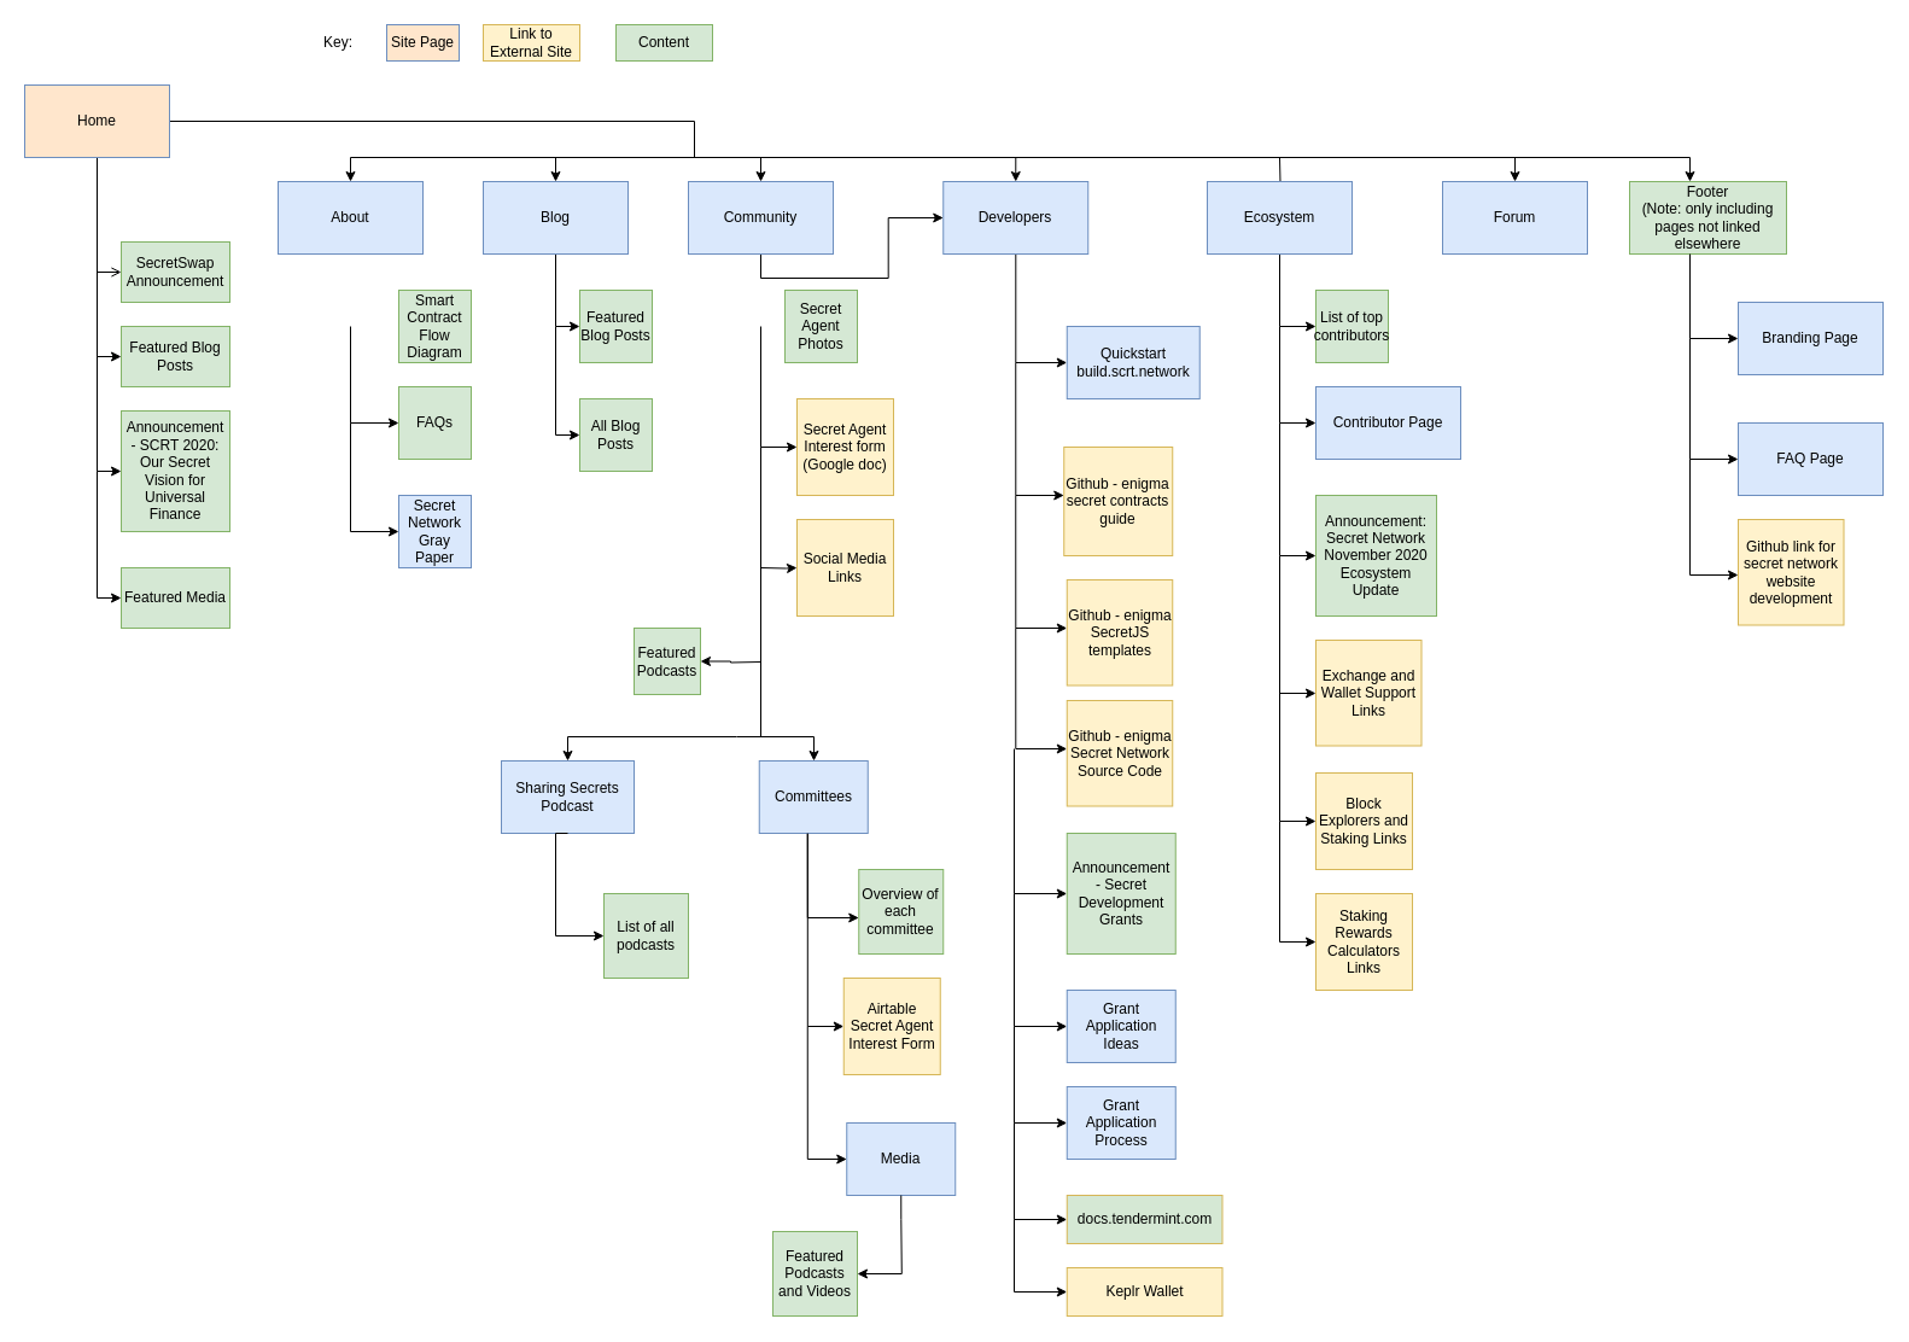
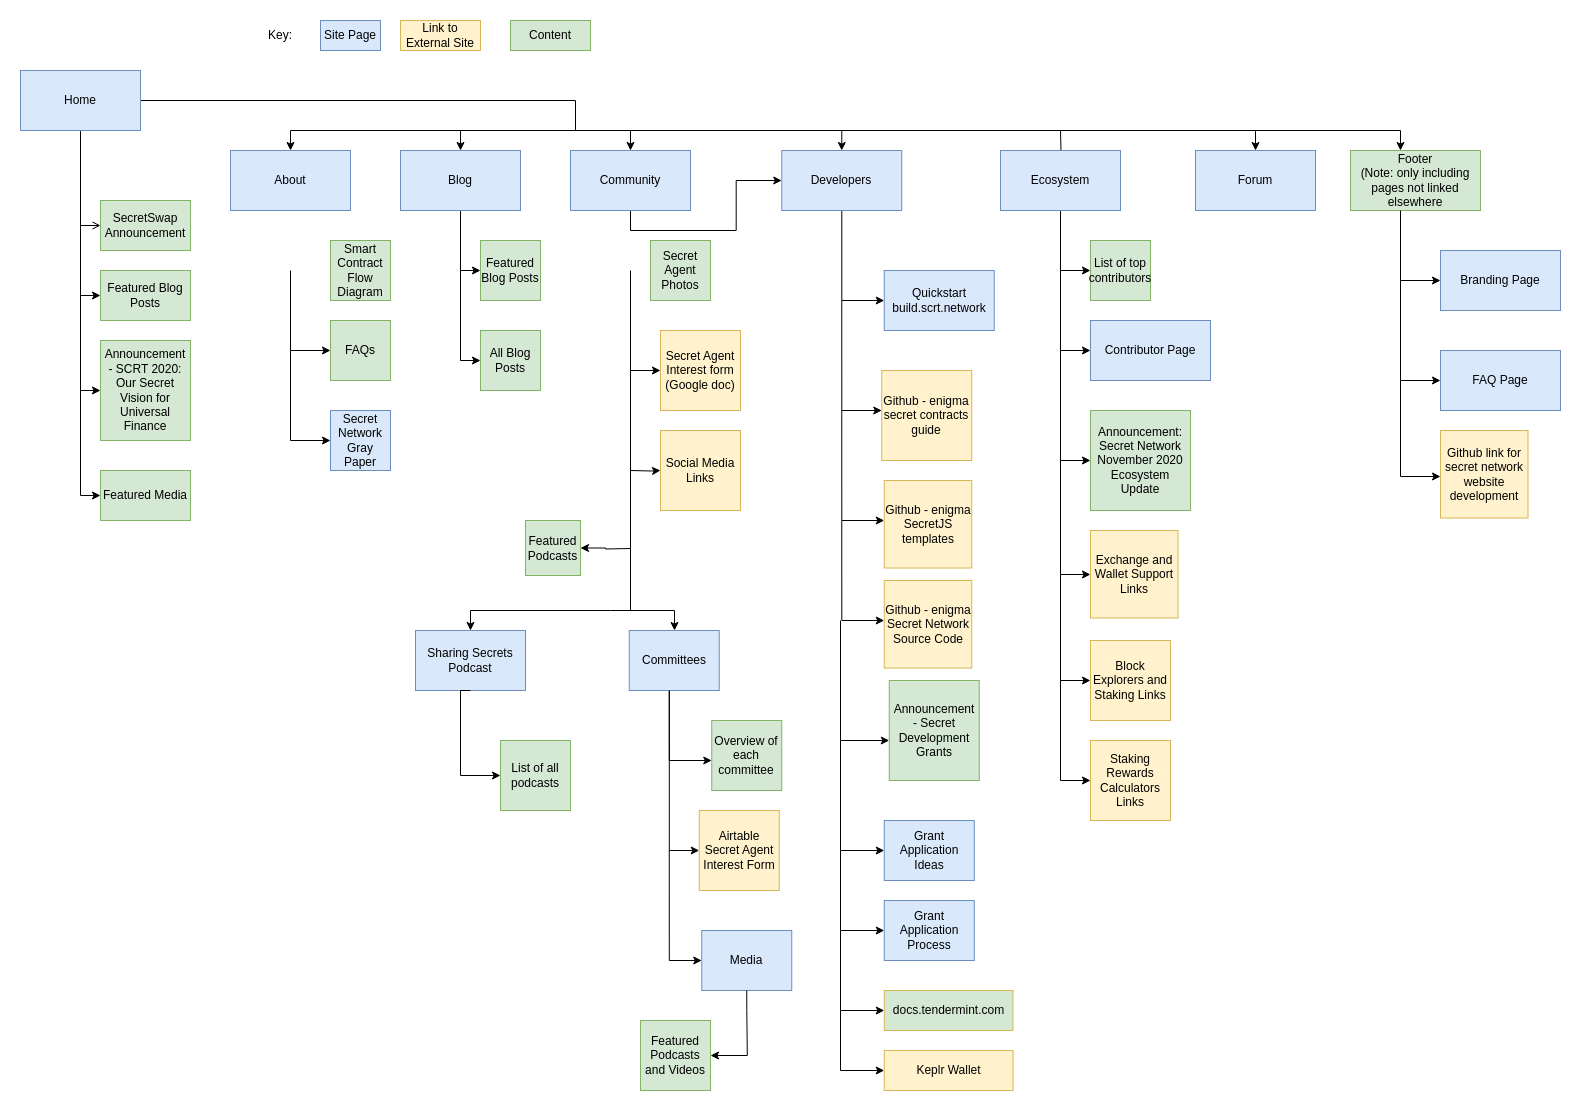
- <mxCell id="92" value="Site Page" style="rounded=0;whiteSpace=wrap;html=1;fillColor=#ffe6cc;strokeColor=#6c8ebf;" vertex="1" parent="1"><mxGeometry x="320" y="20" width="60" height="30" as="geometry" /></mxCell>
+ <mxCell id="92" value="Site Page" style="rounded=0;whiteSpace=wrap;html=1;fillColor=#dae8fc;strokeColor=#6c8ebf;" vertex="1" parent="1"><mxGeometry x="320" y="20" width="60" height="30" as="geometry" /></mxCell>
- <mxCell id="5" value="Home" style="rounded=0;whiteSpace=wrap;html=1;fillColor=#ffe6cc;strokeColor=#6c8ebf;" vertex="1" parent="1"><mxGeometry x="20" y="70" width="120" height="60" as="geometry" /></mxCell>
+ <mxCell id="5" value="Home" style="rounded=0;whiteSpace=wrap;html=1;fillColor=#dae8fc;strokeColor=#6c8ebf;" vertex="1" parent="1"><mxGeometry x="20" y="70" width="120" height="60" as="geometry" /></mxCell>
- <mxCell id="61" value="Announcement - Secret Development Grants" style="whiteSpace=wrap;html=1;fillColor=#d5e8d4;strokeColor=#82b366;imageAspect=0;expand=1;" vertex="1" parent="1"><mxGeometry x="883.75" y="690" width="90" height="100" as="geometry" /></mxCell>
+ <mxCell id="61" value="Announcement - Secret Development Grants" style="whiteSpace=wrap;html=1;fillColor=#d5e8d4;strokeColor=#82b366;imageAspect=0;expand=1;" vertex="1" parent="1"><mxGeometry x="888.75" y="680" width="90" height="100" as="geometry" /></mxCell>
